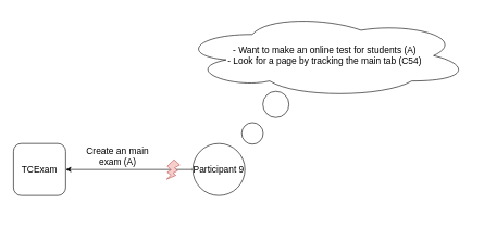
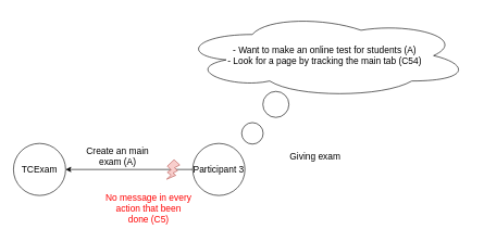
+ <mxCell id="7" value="Giving exam" style="text;html=1;strokeColor=none;fillColor=none;align=center;verticalAlign=middle;whiteSpace=wrap;rounded=0;fontSize=14;" vertex="1" parent="1"><mxGeometry x="422.5" y="220" width="120" height="40" as="geometry" /></mxCell>
- <mxCell id="4" value="TCExam" style="whiteSpace=wrap;html=1;aspect=fixed;fontSize=14;rounded=1;" vertex="1" parent="1"><mxGeometry x="20" y="220" width="80" height="80" as="geometry" /></mxCell>
+ <mxCell id="4" value="TCExam" style="ellipse;whiteSpace=wrap;html=1;aspect=fixed;fontSize=14;" vertex="1" parent="1"><mxGeometry x="20" y="220" width="80" height="80" as="geometry" /></mxCell>
- <mxCell id="3" value="Participant 9" style="ellipse;whiteSpace=wrap;html=1;aspect=fixed;fontSize=14;" vertex="1" parent="1"><mxGeometry x="295" y="220" width="80" height="80" as="geometry" /></mxCell>
+ <mxCell id="3" value="Participant 3" style="ellipse;whiteSpace=wrap;html=1;aspect=fixed;fontSize=14;" vertex="1" parent="1"><mxGeometry x="295" y="220" width="80" height="80" as="geometry" /></mxCell>
+ <mxCell id="11" value="No message in every action that been done (C5)" style="text;html=1;strokeColor=none;fillColor=none;align=center;verticalAlign=middle;whiteSpace=wrap;rounded=0;fontSize=14;fontColor=#FF0000;" vertex="1" parent="1"><mxGeometry x="160" y="290" width="135" height="60" as="geometry" /></mxCell>
